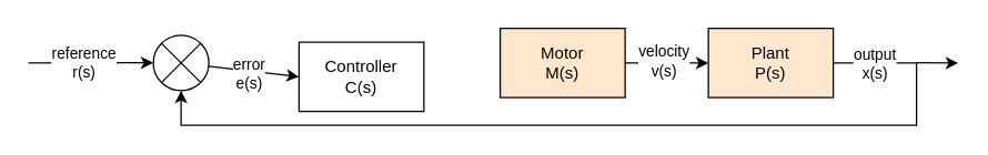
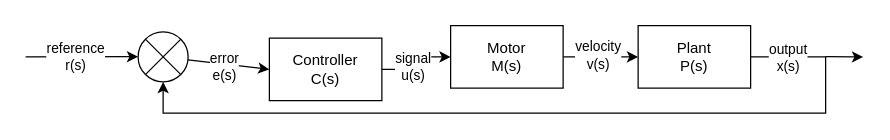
+ <mxCell id="14" value="" style="edgeStyle=orthogonalEdgeStyle;rounded=0;orthogonalLoop=1;jettySize=auto;html=1;" edge="1" parent="1" source="2" target="16"><mxGeometry relative="1" as="geometry"><mxPoint x="400" y="45" as="targetPoint" /><mxPoint x="290" y="45" as="sourcePoint" /></mxGeometry></mxCell>
+ <mxCell id="15" value="&lt;div&gt;signal&lt;/div&gt;&lt;div&gt;u(s)&lt;/div&gt;" style="edgeLabel;html=1;align=center;verticalAlign=middle;resizable=0;points=[];" vertex="1" connectable="0" parent="14"><mxGeometry x="-0.092" y="3" relative="1" as="geometry"><mxPoint as="offset" /></mxGeometry></mxCell>
- <mxCell id="16" value="&lt;div&gt;Motor&lt;/div&gt;&lt;div&gt;M(s)&lt;/div&gt;" style="rounded=0;whiteSpace=wrap;html=1;fillColor=#ffe6cc;" vertex="1" parent="1"><mxGeometry x="360" y="20" width="90" height="50" as="geometry" /></mxCell>
+ <mxCell id="16" value="&lt;div&gt;Motor&lt;/div&gt;&lt;div&gt;M(s)&lt;/div&gt;" style="rounded=0;whiteSpace=wrap;html=1;" vertex="1" parent="1"><mxGeometry x="360" y="20" width="90" height="50" as="geometry" /></mxCell>
- <mxCell id="7" value="&lt;div&gt;Plant&lt;/div&gt;&lt;div&gt;P(s)&lt;/div&gt;" style="rounded=0;whiteSpace=wrap;html=1;fillColor=#ffe6cc;" vertex="1" parent="1"><mxGeometry x="510" y="20" width="90" height="50" as="geometry" /></mxCell>
+ <mxCell id="7" value="&lt;div&gt;Plant&lt;/div&gt;&lt;div&gt;P(s)&lt;/div&gt;" style="rounded=0;whiteSpace=wrap;html=1;" vertex="1" parent="1"><mxGeometry x="510" y="20" width="90" height="50" as="geometry" /></mxCell>
